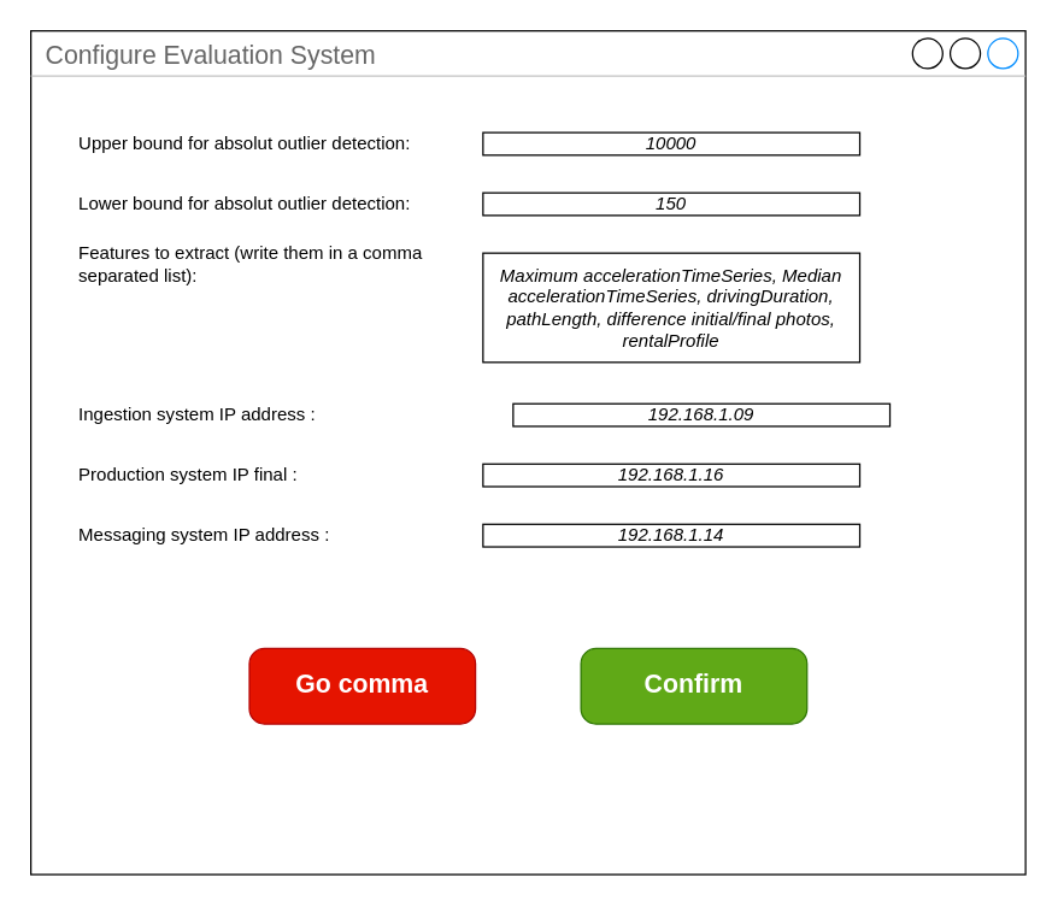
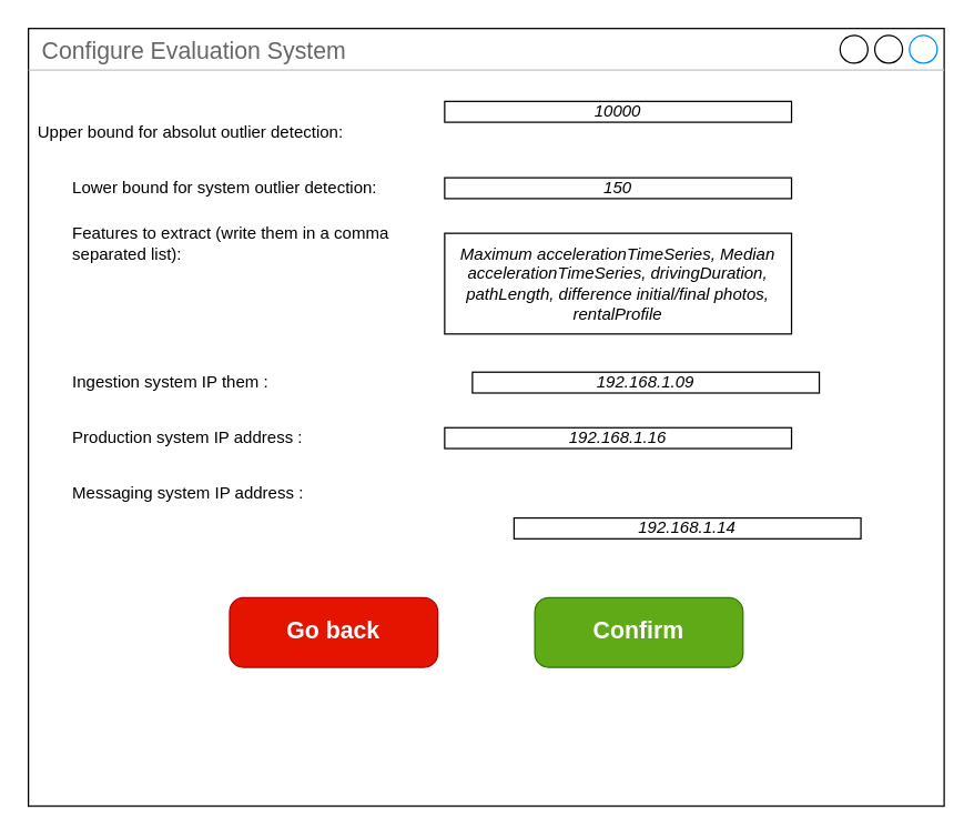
- <mxCell id="5" value="Upper bound for absolut outlier detection:" style="text;html=1;strokeColor=none;fillColor=none;align=left;verticalAlign=middle;whiteSpace=wrap;rounded=0;" parent="1" vertex="1"><mxGeometry x="50" y="80" width="240" height="30" as="geometry" /></mxCell>
+ <mxCell id="5" value="Upper bound for absolut outlier detection:" style="text;html=1;strokeColor=none;fillColor=none;align=left;verticalAlign=middle;whiteSpace=wrap;rounded=0;" parent="1" vertex="1"><mxGeometry x="25" y="80" width="240" height="30" as="geometry" /></mxCell>
- <mxCell id="6" value="&lt;i&gt;&lt;font&gt;10000&lt;/font&gt;&lt;/i&gt;" style="rounded=0;whiteSpace=wrap;html=1;fontColor=#000000;" parent="1" vertex="1"><mxGeometry x="320" y="87.5" width="250" height="15" as="geometry" /></mxCell>
+ <mxCell id="6" value="&lt;i&gt;&lt;font&gt;10000&lt;/font&gt;&lt;/i&gt;" style="rounded=0;whiteSpace=wrap;html=1;fontColor=#000000;" parent="1" vertex="1"><mxGeometry x="320" y="72.5" width="250" height="15" as="geometry" /></mxCell>
- <mxCell id="7" value="Lower bound for absolut outlier detection:" style="text;html=1;strokeColor=none;fillColor=none;align=left;verticalAlign=middle;whiteSpace=wrap;rounded=0;" parent="1" vertex="1"><mxGeometry x="50" y="120" width="230" height="30" as="geometry" /></mxCell>
+ <mxCell id="7" value="Lower bound for system outlier detection:" style="text;html=1;strokeColor=none;fillColor=none;align=left;verticalAlign=middle;whiteSpace=wrap;rounded=0;" parent="1" vertex="1"><mxGeometry x="50" y="120" width="230" height="30" as="geometry" /></mxCell>
- <mxCell id="11" value="Ingestion system IP address :" style="text;html=1;strokeColor=none;fillColor=none;align=left;verticalAlign=middle;whiteSpace=wrap;rounded=0;" parent="1" vertex="1"><mxGeometry x="50" y="260" width="210" height="30" as="geometry" /></mxCell>
+ <mxCell id="11" value="Ingestion system IP them :" style="text;html=1;strokeColor=none;fillColor=none;align=left;verticalAlign=middle;whiteSpace=wrap;rounded=0;" parent="1" vertex="1"><mxGeometry x="50" y="260" width="210" height="30" as="geometry" /></mxCell>
- <mxCell id="13" value="Production system IP final :" style="text;html=1;strokeColor=none;fillColor=none;align=left;verticalAlign=middle;whiteSpace=wrap;rounded=0;" parent="1" vertex="1"><mxGeometry x="50" y="300" width="210" height="30" as="geometry" /></mxCell>
+ <mxCell id="13" value="Production system IP address :" style="text;html=1;strokeColor=none;fillColor=none;align=left;verticalAlign=middle;whiteSpace=wrap;rounded=0;" parent="1" vertex="1"><mxGeometry x="50" y="300" width="210" height="30" as="geometry" /></mxCell>
- <mxCell id="16" value="&lt;i style=&quot;border-color: var(--border-color);&quot;&gt;&lt;font style=&quot;border-color: var(--border-color);&quot;&gt;192.168.1.14&lt;/font&gt;&lt;/i&gt;" style="rounded=0;whiteSpace=wrap;html=1;fontColor=#000000;" parent="1" vertex="1"><mxGeometry x="320" y="347.5" width="250" height="15" as="geometry" /></mxCell>
+ <mxCell id="16" value="&lt;i style=&quot;border-color: var(--border-color);&quot;&gt;&lt;font style=&quot;border-color: var(--border-color);&quot;&gt;192.168.1.14&lt;/font&gt;&lt;/i&gt;" style="rounded=0;whiteSpace=wrap;html=1;fontColor=#000000;" parent="1" vertex="1"><mxGeometry x="370" y="372.5" width="250" height="15" as="geometry" /></mxCell>
- <mxCell id="4" value="Go comma" style="strokeWidth=1;shadow=0;dashed=0;align=center;html=1;shape=mxgraph.mockup.buttons.button;strokeColor=#B20000;mainText=;buttonStyle=round;fontSize=17;fontStyle=1;fillColor=#e51400;whiteSpace=wrap;fontColor=#ffffff;" parent="1" vertex="1"><mxGeometry x="165" y="430" width="150" height="50" as="geometry" /></mxCell>
+ <mxCell id="4" value="Go back" style="strokeWidth=1;shadow=0;dashed=0;align=center;html=1;shape=mxgraph.mockup.buttons.button;strokeColor=#B20000;mainText=;buttonStyle=round;fontSize=17;fontStyle=1;fillColor=#e51400;whiteSpace=wrap;fontColor=#ffffff;" parent="1" vertex="1"><mxGeometry x="165" y="430" width="150" height="50" as="geometry" /></mxCell>
